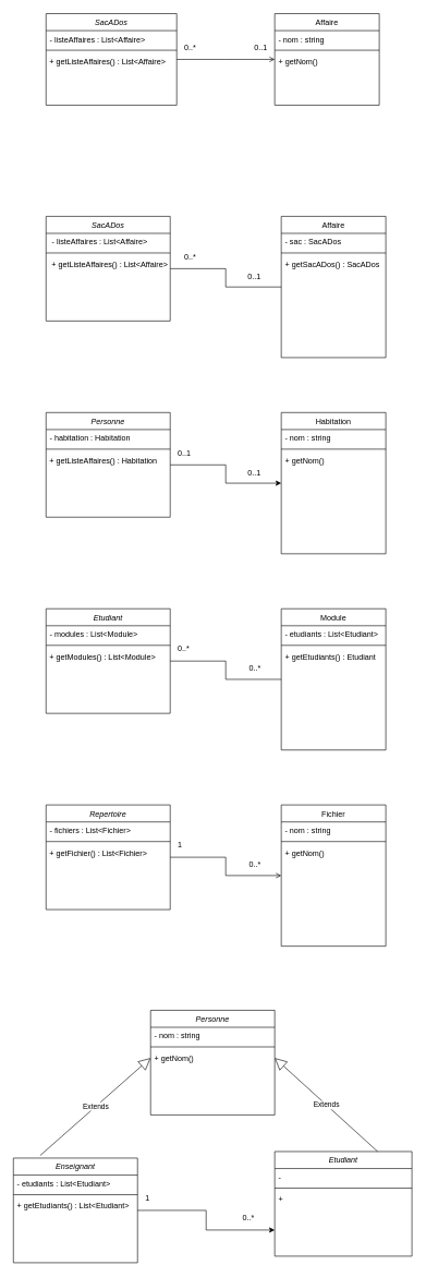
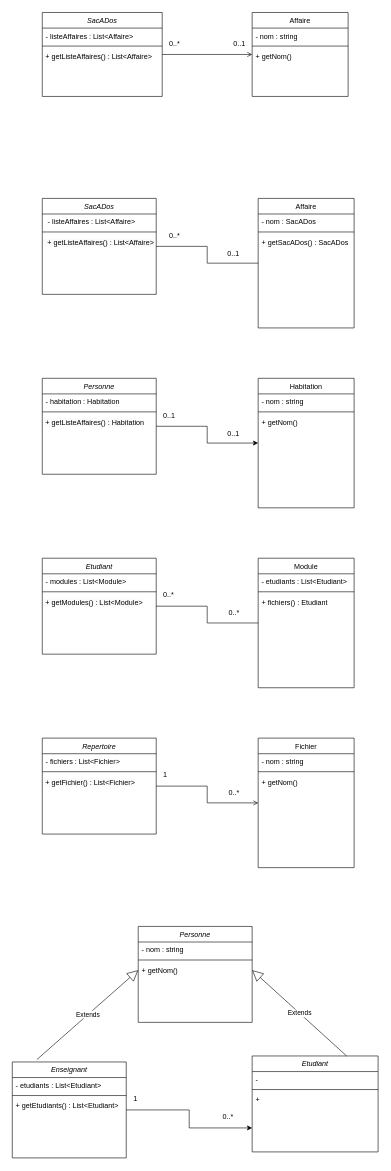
- <mxCell id="18" value="- sac : SacADos" style="text;align=left;verticalAlign=top;spacingLeft=4;spacingRight=4;overflow=hidden;rotatable=0;points=[[0,0.5],[1,0.5]];portConstraint=eastwest;rounded=0;shadow=0;html=0;" vertex="1" parent="17"><mxGeometry y="26" width="160" height="26" as="geometry" /></mxCell>
+ <mxCell id="18" value="- nom : SacADos" style="text;align=left;verticalAlign=top;spacingLeft=4;spacingRight=4;overflow=hidden;rotatable=0;points=[[0,0.5],[1,0.5]];portConstraint=eastwest;rounded=0;shadow=0;html=0;" vertex="1" parent="17"><mxGeometry y="26" width="160" height="26" as="geometry" /></mxCell>
- <mxCell id="42" value="+ getEtudiants() : Etudiant" style="text;align=left;verticalAlign=top;spacingLeft=4;spacingRight=4;overflow=hidden;rotatable=0;points=[[0,0.5],[1,0.5]];portConstraint=eastwest;" vertex="1" parent="39"><mxGeometry y="60" width="160" height="26" as="geometry" /></mxCell>
+ <mxCell id="42" value="+ fichiers() : Etudiant" style="text;align=left;verticalAlign=top;spacingLeft=4;spacingRight=4;overflow=hidden;rotatable=0;points=[[0,0.5],[1,0.5]];portConstraint=eastwest;" vertex="1" parent="39"><mxGeometry y="60" width="160" height="26" as="geometry" /></mxCell>
